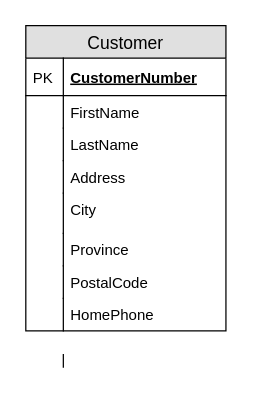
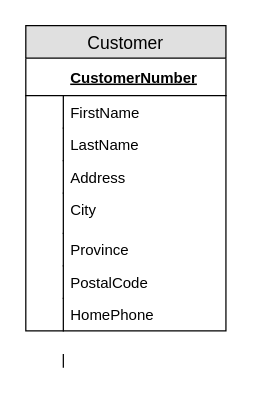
- <mxCell id="4" value="PK" style="shape=partialRectangle;top=0;left=0;bottom=0;fillColor=none;align=left;verticalAlign=middle;spacingLeft=4;spacingRight=4;overflow=hidden;rotatable=0;points=[];portConstraint=eastwest;part=1;fontSize=12;" vertex="1" connectable="0" parent="3"><mxGeometry width="30" height="30" as="geometry" /></mxCell>
